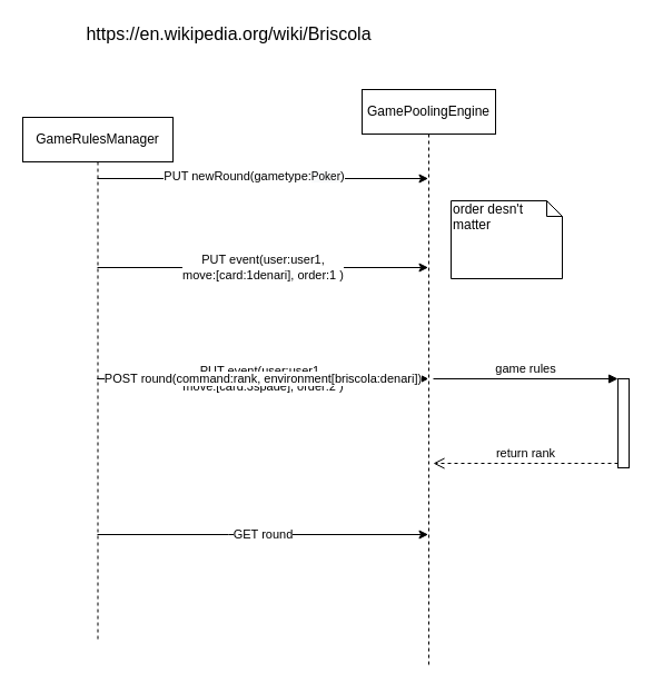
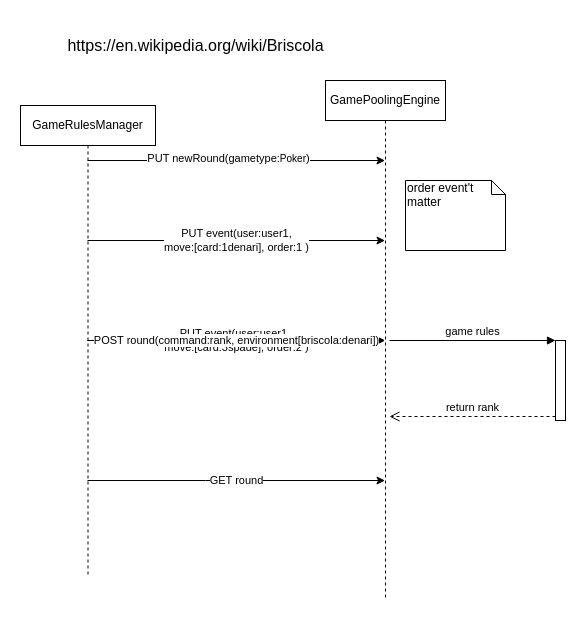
- <mxCell id="2" value="&lt;font style=&quot;font-size: 16px&quot;&gt;https://en.wikipedia.org/wiki/Briscola&lt;/font&gt;" style="text;html=1;align=center;verticalAlign=middle;resizable=0;points=[];autosize=1;" vertex="1" parent="1"><mxGeometry x="70" y="20" width="270" height="20" as="geometry" /></mxCell>
+ <mxCell id="2" value="&lt;font style=&quot;font-size: 16px&quot;&gt;https://en.wikipedia.org/wiki/Briscola&lt;/font&gt;" style="text;html=1;align=center;verticalAlign=middle;resizable=0;points=[];autosize=1;" vertex="1" parent="1"><mxGeometry x="60" y="35" width="270" height="20" as="geometry" /></mxCell>
- <mxCell id="15" value="order desn't matter" style="shape=note;whiteSpace=wrap;html=1;size=14;verticalAlign=top;align=left;spacingTop=-6;" vertex="1" parent="1"><mxGeometry x="405" y="180" width="100" height="70" as="geometry" /></mxCell>
+ <mxCell id="15" value="order event't matter" style="shape=note;whiteSpace=wrap;html=1;size=14;verticalAlign=top;align=left;spacingTop=-6;" vertex="1" parent="1"><mxGeometry x="405" y="180" width="100" height="70" as="geometry" /></mxCell>
